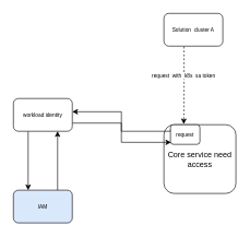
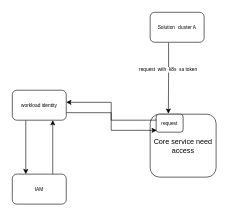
- <mxCell id="2" style="edgeStyle=orthogonalEdgeStyle;rounded=0;orthogonalLoop=1;jettySize=auto;html=1;entryX=0.276;entryY=-0.008;entryDx=0;entryDy=0;fontSize=8;entryPerimeter=0;exitX=0.341;exitY=1.011;exitDx=0;exitDy=0;exitPerimeter=0;dashed=1;" parent="1" source="4" target="5" edge="1"><mxGeometry relative="1" as="geometry"><mxPoint x="260" y="70" as="sourcePoint" /></mxGeometry></mxCell>
+ <mxCell id="2" style="edgeStyle=orthogonalEdgeStyle;rounded=0;orthogonalLoop=1;jettySize=auto;html=1;entryX=0.276;entryY=-0.008;entryDx=0;entryDy=0;fontSize=8;entryPerimeter=0;exitX=0.341;exitY=1.011;exitDx=0;exitDy=0;exitPerimeter=0;" parent="1" source="4" target="5" edge="1"><mxGeometry relative="1" as="geometry"><mxPoint x="260" y="70" as="sourcePoint" /></mxGeometry></mxCell>
- <mxCell id="12" value="&lt;font style=&quot;font-size: 8px&quot;&gt;IAM&lt;/font&gt;" style="rounded=1;whiteSpace=wrap;html=1;fillColor=#dae8fc;" parent="1" vertex="1"><mxGeometry x="20" y="290" width="90" height="50" as="geometry" /></mxCell>
+ <mxCell id="12" value="&lt;font style=&quot;font-size: 8px&quot;&gt;IAM&lt;/font&gt;" style="rounded=1;whiteSpace=wrap;html=1;" parent="1" vertex="1"><mxGeometry x="20" y="290" width="90" height="50" as="geometry" /></mxCell>
